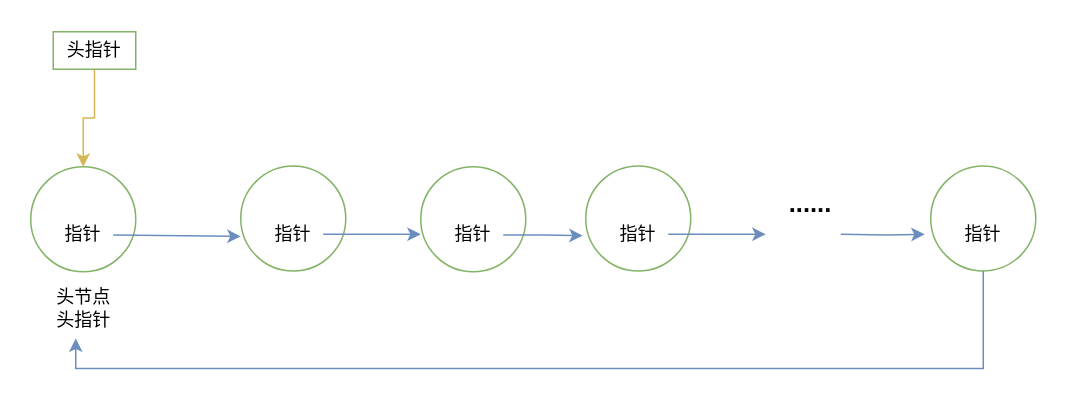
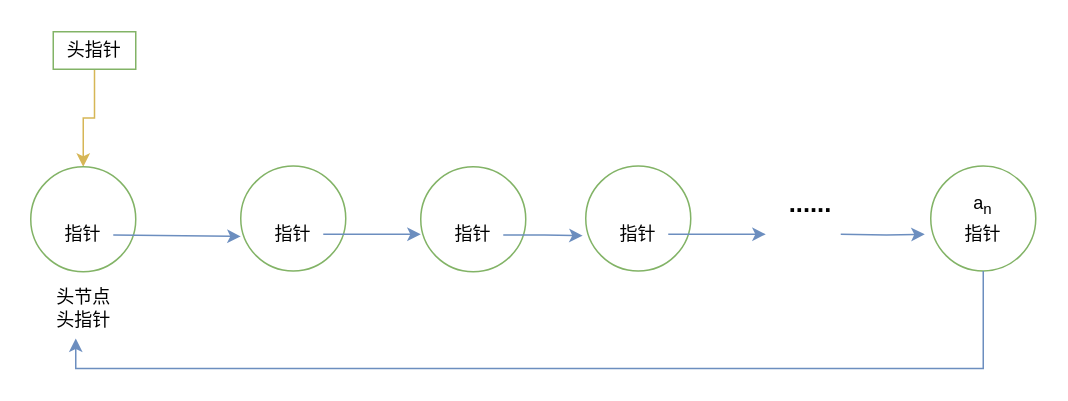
+ <mxCell id="15" value="a&lt;sub&gt;n&lt;/sub&gt;" style="text;html=1;strokeColor=none;fillColor=none;align=center;verticalAlign=middle;whiteSpace=wrap;rounded=0;fontSize=12;" parent="1" vertex="1"><mxGeometry x="635" y="125.5" width="40" height="20" as="geometry" /></mxCell>
